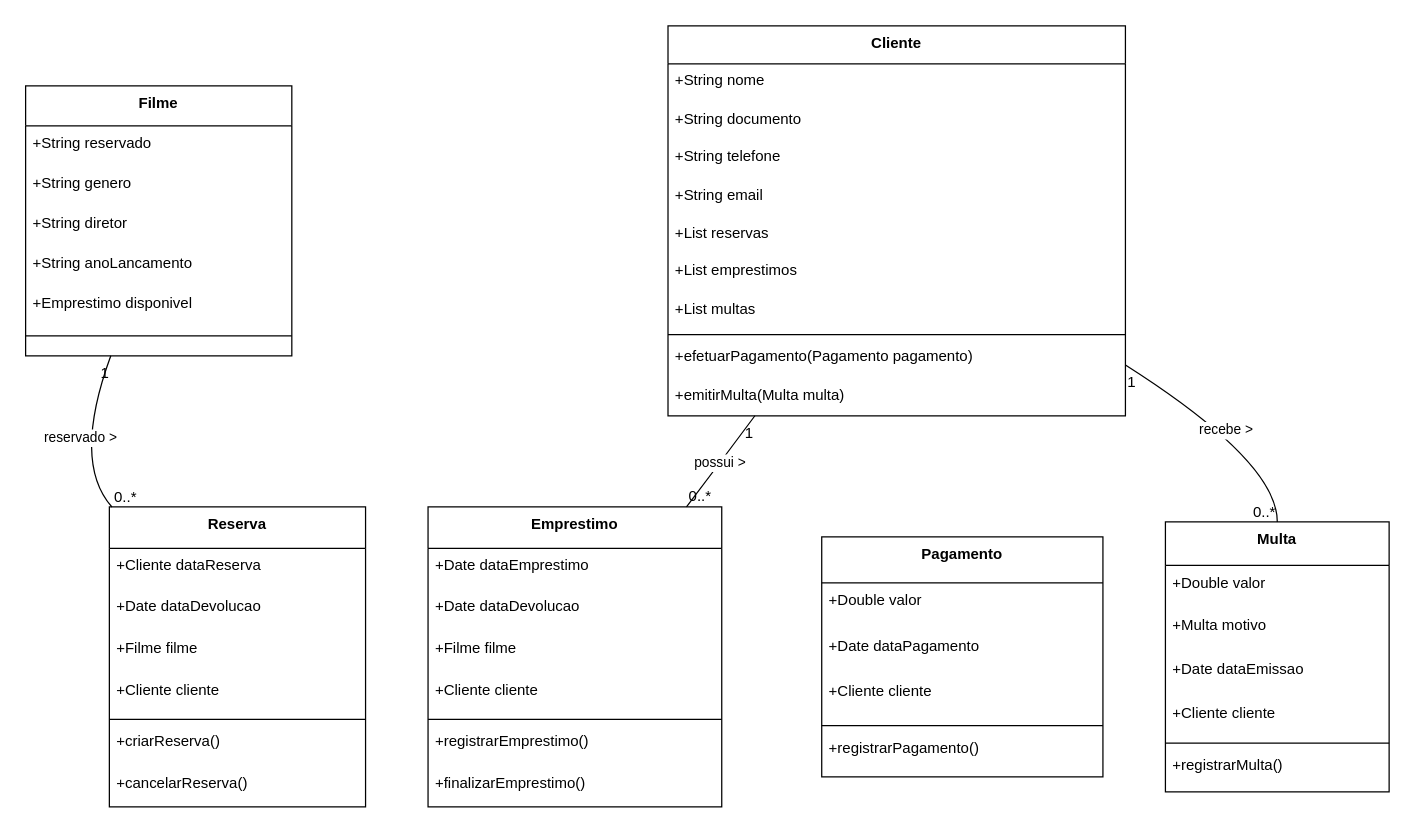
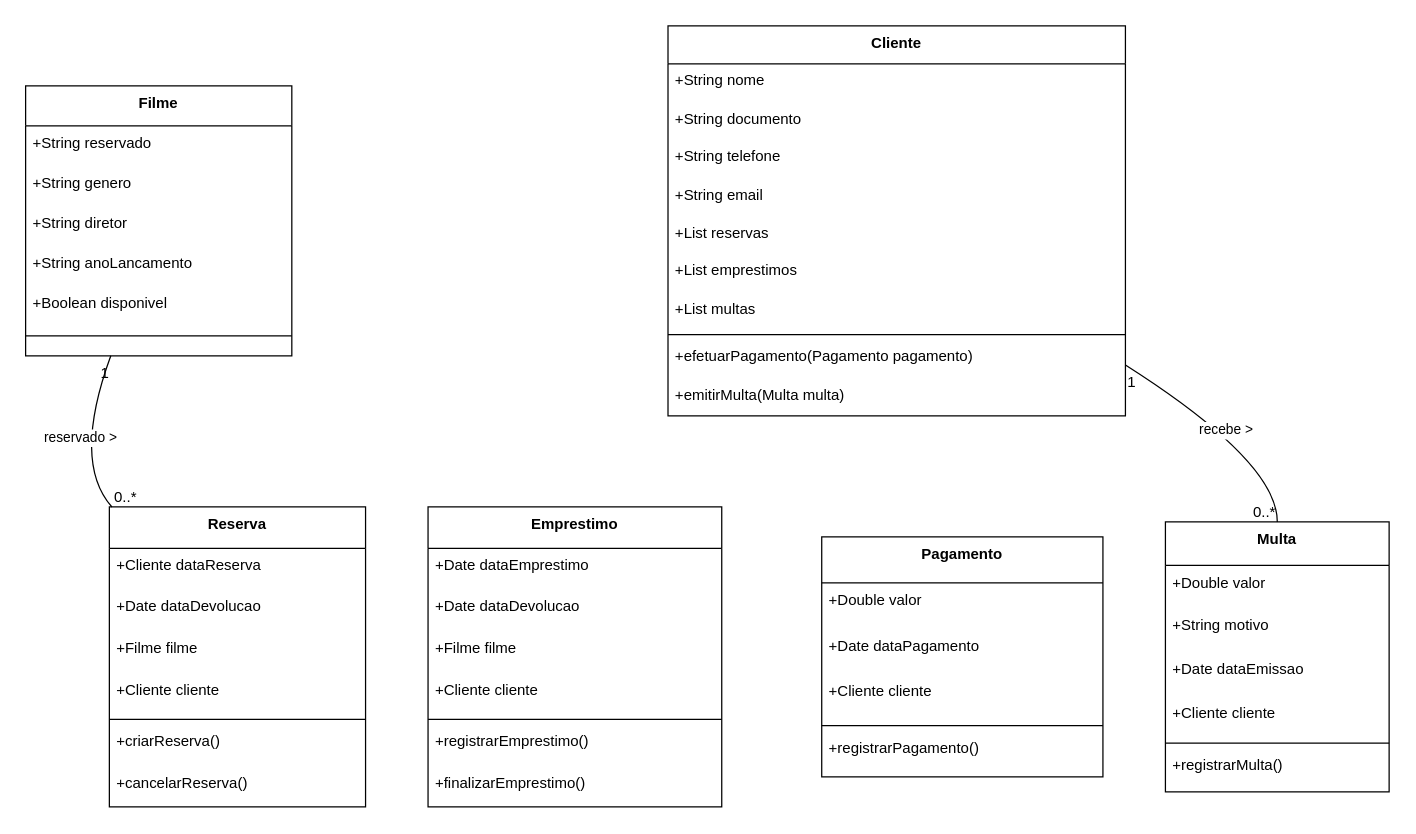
- <mxCell id="18" value="+Emprestimo disponivel" style="text;strokeColor=none;fillColor=none;align=left;verticalAlign=top;spacingLeft=4;spacingRight=4;overflow=hidden;rotatable=0;points=[[0,0.5],[1,0.5]];portConstraint=eastwest;" vertex="1" parent="13"><mxGeometry y="160" width="213" height="32" as="geometry" /></mxCell>
+ <mxCell id="18" value="+Boolean disponivel" style="text;strokeColor=none;fillColor=none;align=left;verticalAlign=top;spacingLeft=4;spacingRight=4;overflow=hidden;rotatable=0;points=[[0,0.5],[1,0.5]];portConstraint=eastwest;" vertex="1" parent="13"><mxGeometry y="160" width="213" height="32" as="geometry" /></mxCell>
- <mxCell id="49" value="possui &gt;" style="curved=1;startArrow=none;endArrow=none;exitX=0.19;exitY=1;entryX=0.88;entryY=0;" edge="1" parent="1" source="2" target="28"><mxGeometry relative="1" as="geometry"><Array as="points"><mxPoint x="576" y="369" /></Array></mxGeometry></mxCell>
- <mxCell id="50" value="1" style="edgeLabel;resizable=0;labelBackgroundColor=none;fontSize=12;align=right;verticalAlign=top;" vertex="1" parent="49"><mxGeometry x="-1" relative="1" as="geometry" /></mxCell>
- <mxCell id="51" value="0..*" style="edgeLabel;resizable=0;labelBackgroundColor=none;fontSize=12;align=left;verticalAlign=bottom;" vertex="1" parent="49"><mxGeometry x="1" relative="1" as="geometry" /></mxCell>
- <mxCell id="44" value="+Multa motivo" style="text;strokeColor=none;fillColor=none;align=left;verticalAlign=top;spacingLeft=4;spacingRight=4;overflow=hidden;rotatable=0;points=[[0,0.5],[1,0.5]];portConstraint=eastwest;" vertex="1" parent="42"><mxGeometry y="69" width="179" height="35" as="geometry" /></mxCell>
+ <mxCell id="44" value="+String motivo" style="text;strokeColor=none;fillColor=none;align=left;verticalAlign=top;spacingLeft=4;spacingRight=4;overflow=hidden;rotatable=0;points=[[0,0.5],[1,0.5]];portConstraint=eastwest;" vertex="1" parent="42"><mxGeometry y="69" width="179" height="35" as="geometry" /></mxCell>
